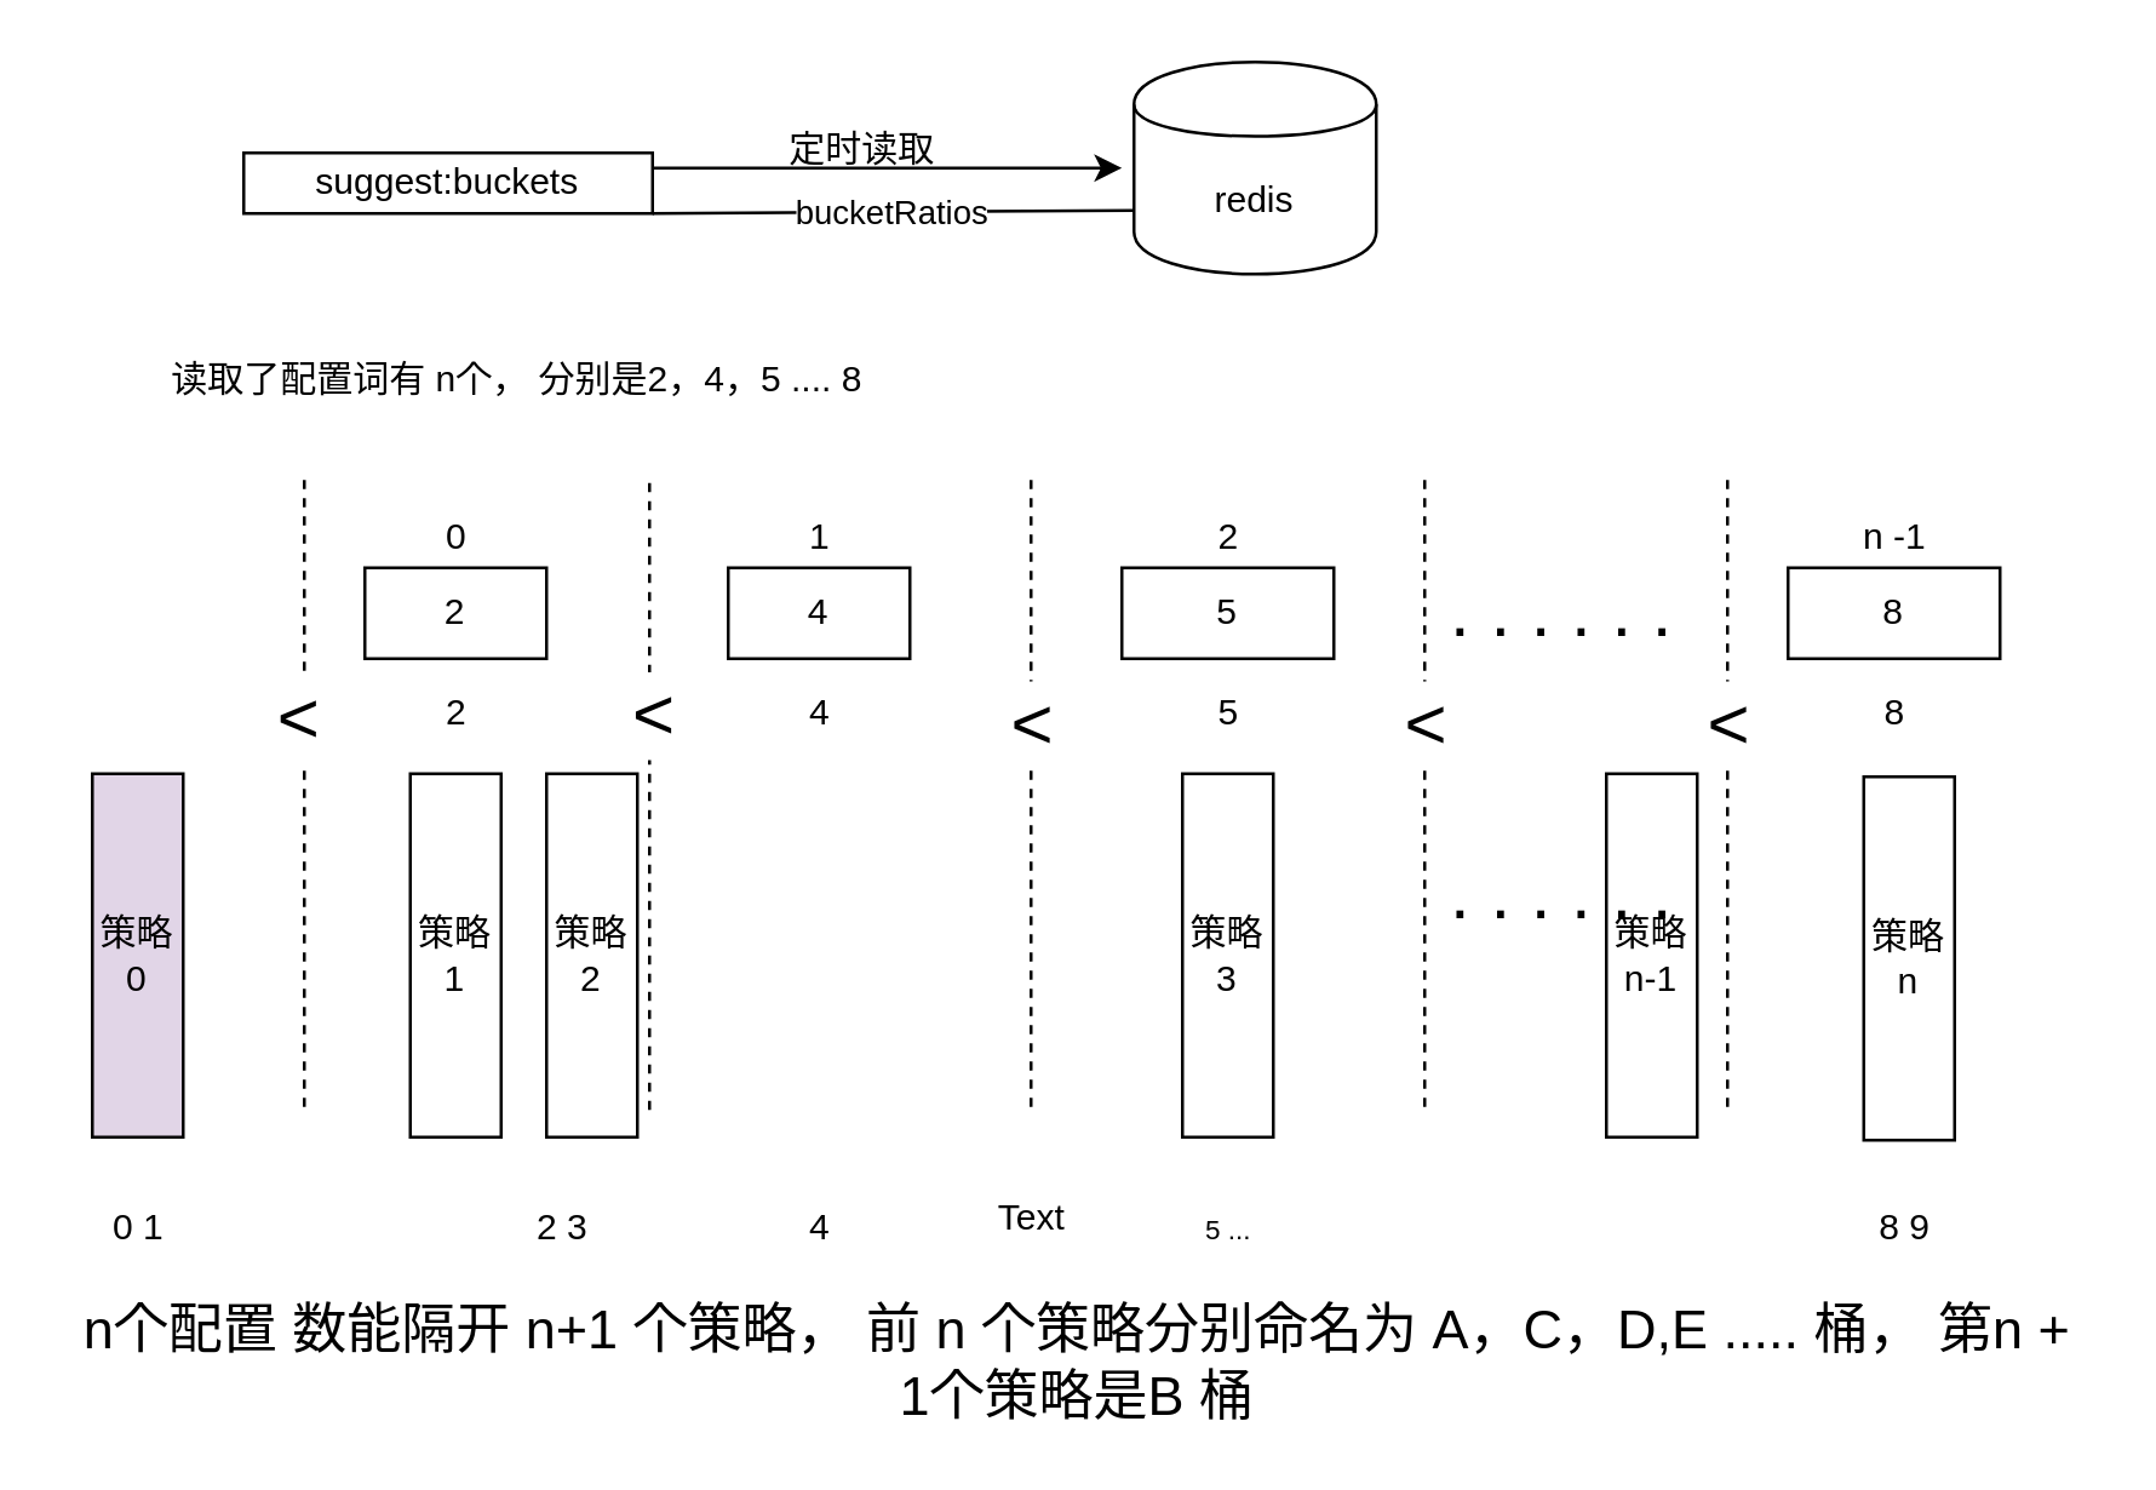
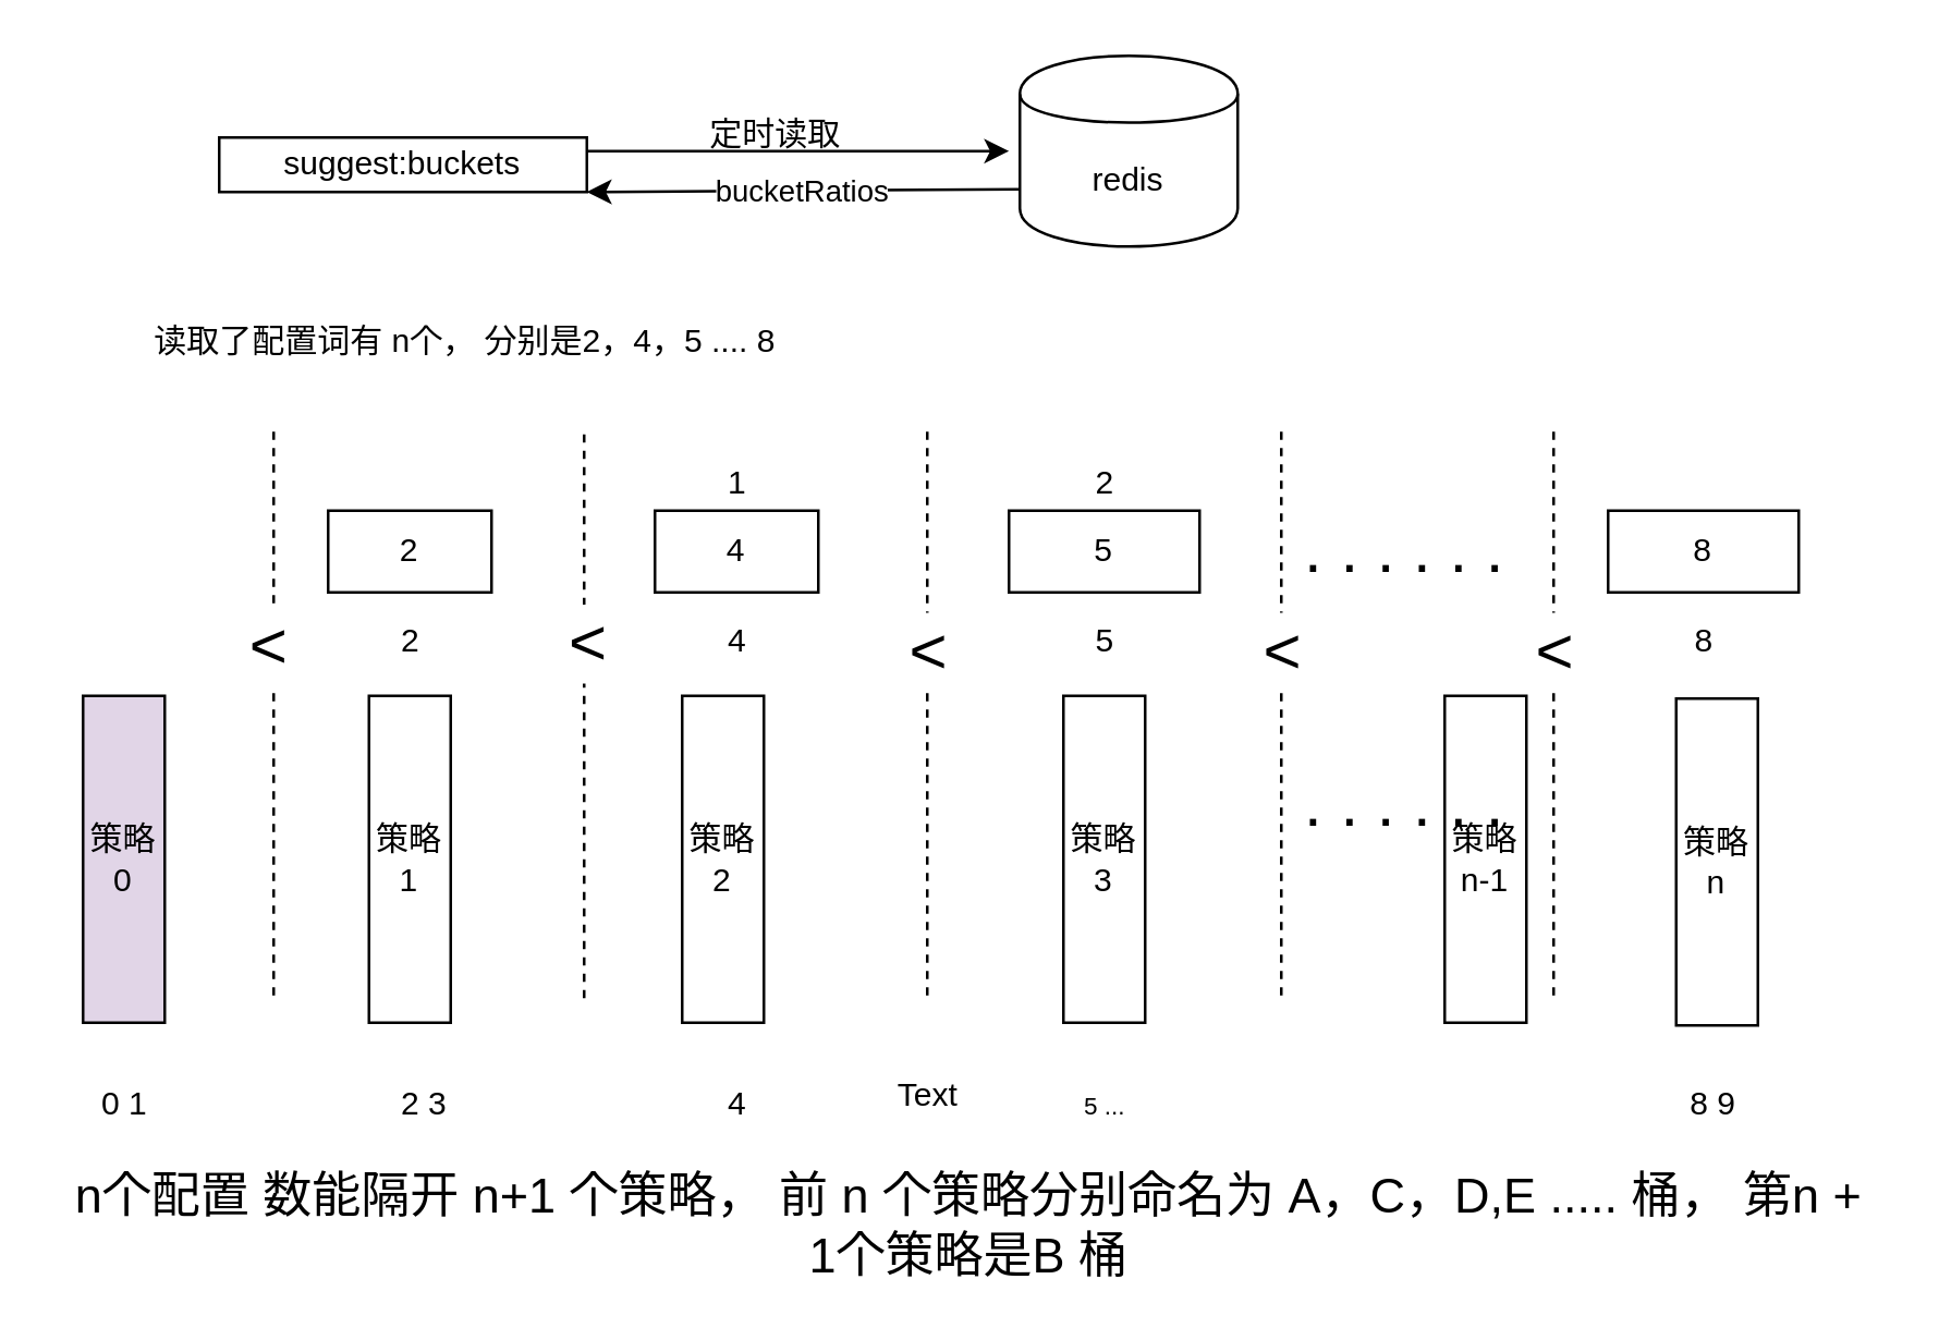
- <mxCell id="5" value="bucketRatios" style="endArrow=none;html=1;entryX=1;entryY=1;entryDx=0;entryDy=0;exitX=0;exitY=0.7;exitDx=0;exitDy=0;" edge="1" parent="1" source="4" target="2"><mxGeometry width="50" height="50" relative="1" as="geometry"><mxPoint x="400" y="260" as="sourcePoint" /><mxPoint x="450" y="210" as="targetPoint" /></mxGeometry></mxCell>
+ <mxCell id="5" value="bucketRatios" style="endArrow=classic;html=1;entryX=1;entryY=1;entryDx=0;entryDy=0;exitX=0;exitY=0.7;exitDx=0;exitDy=0;" edge="1" parent="1" source="4" target="2"><mxGeometry width="50" height="50" relative="1" as="geometry"><mxPoint x="400" y="260" as="sourcePoint" /><mxPoint x="450" y="210" as="targetPoint" /></mxGeometry></mxCell>
- <mxCell id="9" value="0" style="text;html=1;align=center;verticalAlign=middle;resizable=0;points=[];autosize=1;" vertex="1" parent="1"><mxGeometry x="140" y="167" width="20" height="20" as="geometry" /></mxCell>
- <mxCell id="13" value="n -1" style="text;html=1;align=center;verticalAlign=middle;resizable=0;points=[];autosize=1;" vertex="1" parent="1"><mxGeometry x="605" y="167" width="40" height="20" as="geometry" /></mxCell>
- <mxCell id="26" value="策略&lt;br&gt;2" style="rounded=0;whiteSpace=wrap;html=1;" vertex="1" parent="1"><mxGeometry x="180" y="255" width="30" height="120" as="geometry" /></mxCell>
+ <mxCell id="26" value="策略&lt;br&gt;2" style="rounded=0;whiteSpace=wrap;html=1;" vertex="1" parent="1"><mxGeometry x="250" y="255" width="30" height="120" as="geometry" /></mxCell>
- <mxCell id="39" value="2 3" style="text;html=1;align=center;verticalAlign=middle;resizable=0;points=[];autosize=1;" vertex="1" parent="1"><mxGeometry x="170" y="395" width="30" height="20" as="geometry" /></mxCell>
+ <mxCell id="39" value="2 3" style="text;html=1;align=center;verticalAlign=middle;resizable=0;points=[];autosize=1;" vertex="1" parent="1"><mxGeometry x="140" y="395" width="30" height="20" as="geometry" /></mxCell>
